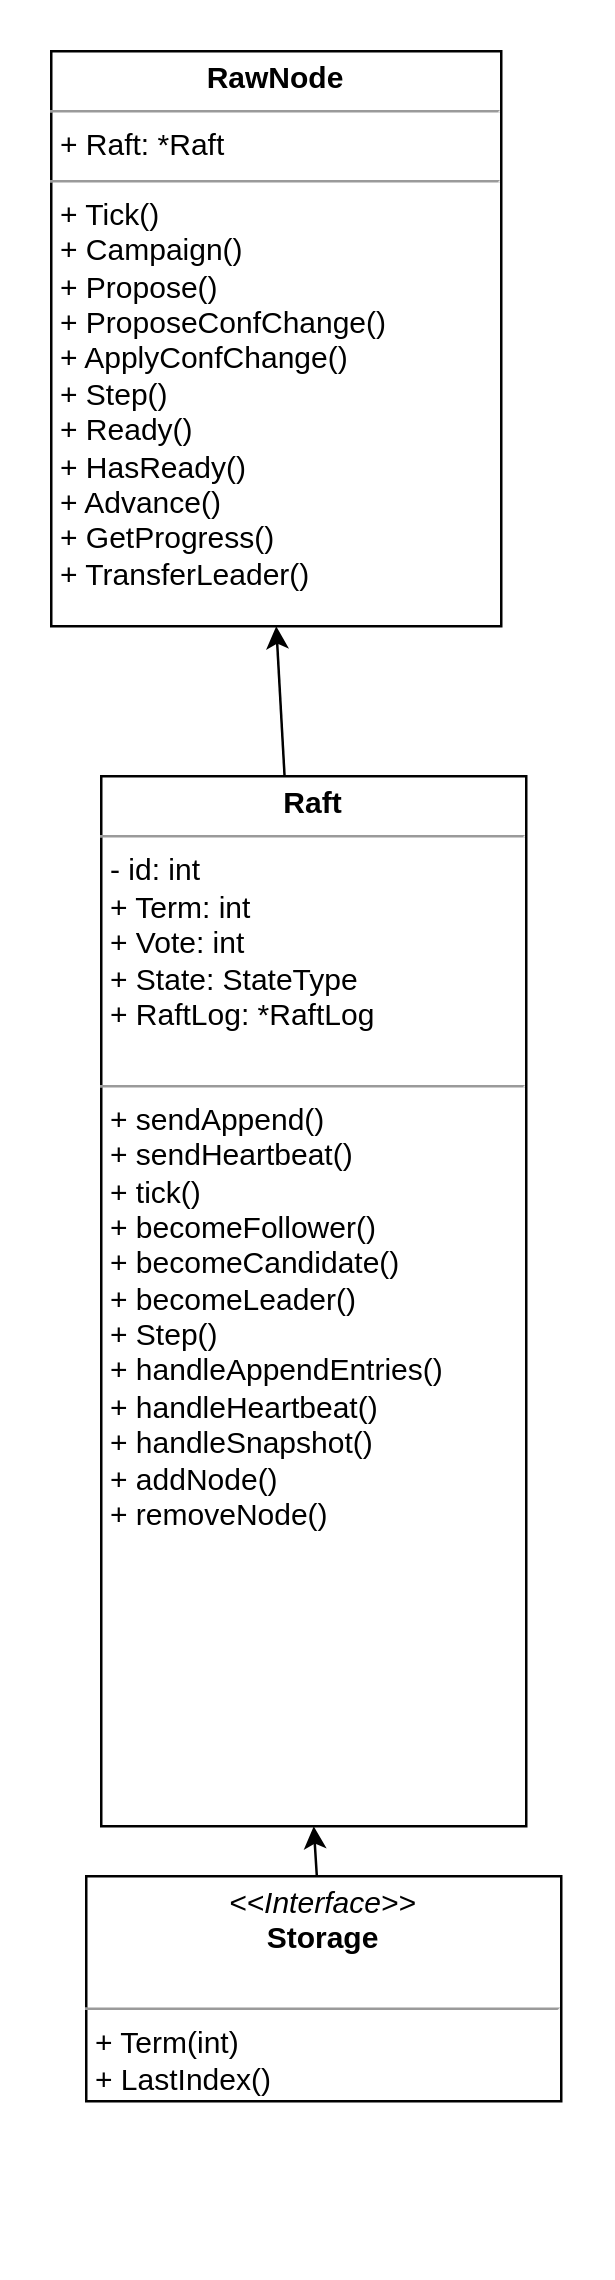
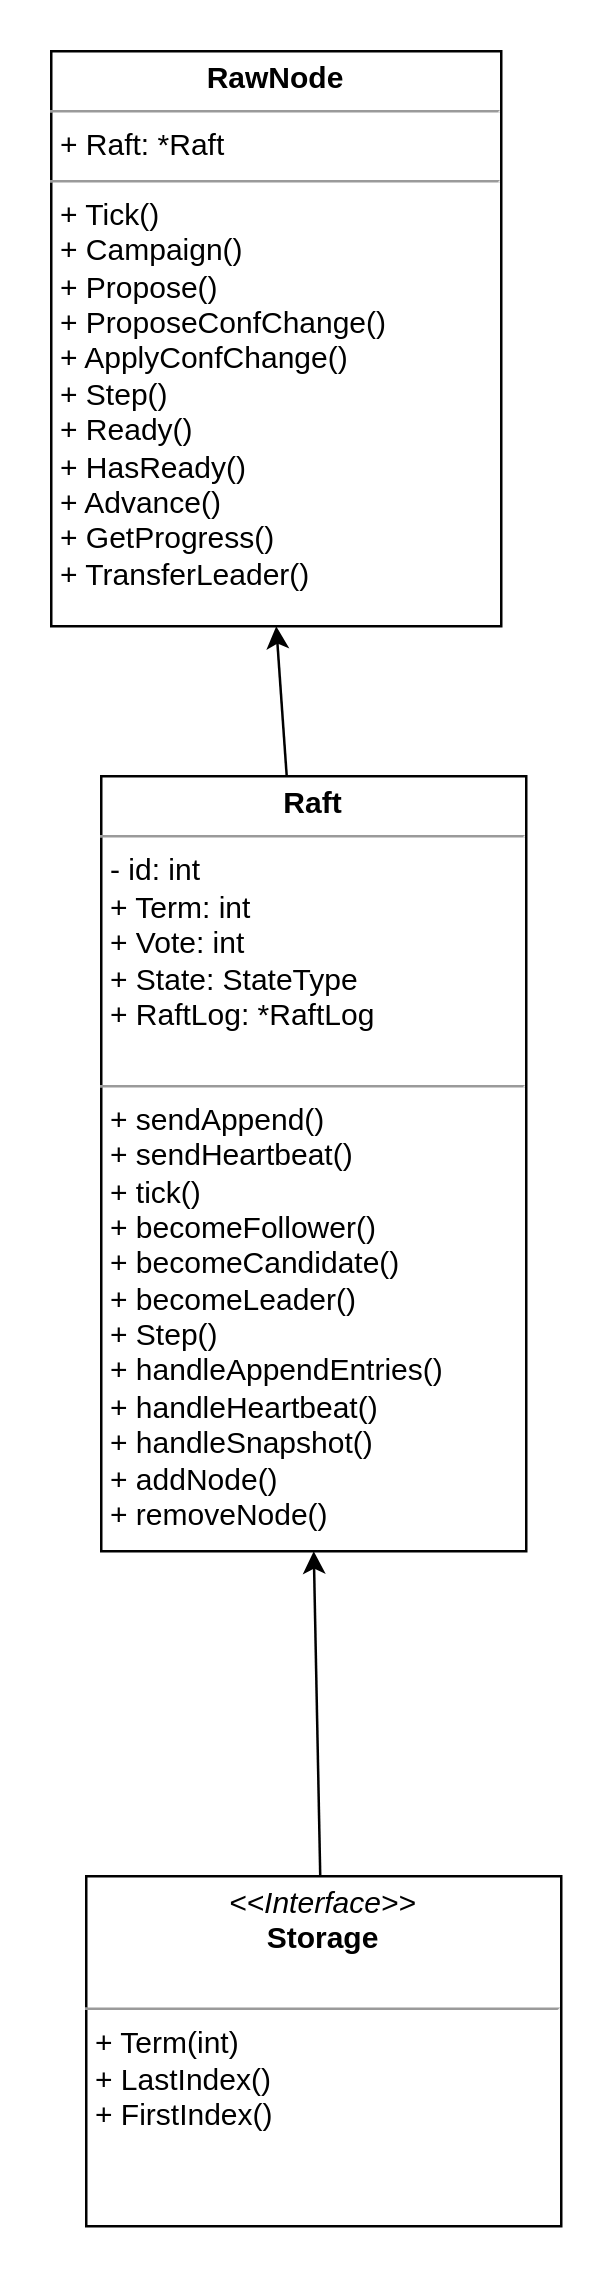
- <mxCell id="3" value="&lt;p style=&quot;margin: 0px ; margin-top: 4px ; text-align: center&quot;&gt;&lt;b&gt;Raft&lt;/b&gt;&lt;/p&gt;&lt;hr size=&quot;1&quot;&gt;&lt;p style=&quot;margin: 0px ; margin-left: 4px&quot;&gt;- id: int&lt;/p&gt;&lt;p style=&quot;margin: 0px ; margin-left: 4px&quot;&gt;+ Term: int&lt;/p&gt;&lt;p style=&quot;margin: 0px ; margin-left: 4px&quot;&gt;+ Vote: int&lt;/p&gt;&lt;p style=&quot;margin: 0px ; margin-left: 4px&quot;&gt;+ State: StateType&lt;/p&gt;&lt;p style=&quot;margin: 0px ; margin-left: 4px&quot;&gt;+ RaftLog: *RaftLog&lt;/p&gt;&lt;p style=&quot;margin: 0px ; margin-left: 4px&quot;&gt;&lt;br&gt;&lt;/p&gt;&lt;hr size=&quot;1&quot;&gt;&lt;p style=&quot;margin: 0px ; margin-left: 4px&quot;&gt;+ sendAppend()&lt;/p&gt;&lt;p style=&quot;margin: 0px ; margin-left: 4px&quot;&gt;+ sendHeartbeat()&lt;/p&gt;&lt;p style=&quot;margin: 0px ; margin-left: 4px&quot;&gt;+ tick()&lt;/p&gt;&lt;p style=&quot;margin: 0px ; margin-left: 4px&quot;&gt;+ becomeFollower()&lt;/p&gt;&lt;p style=&quot;margin: 0px ; margin-left: 4px&quot;&gt;+ becomeCandidate()&lt;/p&gt;&lt;p style=&quot;margin: 0px ; margin-left: 4px&quot;&gt;+ becomeLeader()&lt;/p&gt;&lt;p style=&quot;margin: 0px ; margin-left: 4px&quot;&gt;+ Step()&lt;/p&gt;&lt;p style=&quot;margin: 0px ; margin-left: 4px&quot;&gt;+ handleAppendEntries()&lt;/p&gt;&lt;p style=&quot;margin: 0px ; margin-left: 4px&quot;&gt;+ handleHeartbeat()&lt;/p&gt;&lt;p style=&quot;margin: 0px ; margin-left: 4px&quot;&gt;+ handleSnapshot()&lt;/p&gt;&lt;p style=&quot;margin: 0px ; margin-left: 4px&quot;&gt;+ addNode()&lt;/p&gt;&lt;p style=&quot;margin: 0px ; margin-left: 4px&quot;&gt;+ removeNode()&lt;/p&gt;" style="verticalAlign=top;align=left;overflow=fill;fontSize=12;fontFamily=Helvetica;html=1;" parent="1" vertex="1"><mxGeometry x="40" y="310" width="170" height="420" as="geometry" /></mxCell>
+ <mxCell id="3" value="&lt;p style=&quot;margin: 0px ; margin-top: 4px ; text-align: center&quot;&gt;&lt;b&gt;Raft&lt;/b&gt;&lt;/p&gt;&lt;hr size=&quot;1&quot;&gt;&lt;p style=&quot;margin: 0px ; margin-left: 4px&quot;&gt;- id: int&lt;/p&gt;&lt;p style=&quot;margin: 0px ; margin-left: 4px&quot;&gt;+ Term: int&lt;/p&gt;&lt;p style=&quot;margin: 0px ; margin-left: 4px&quot;&gt;+ Vote: int&lt;/p&gt;&lt;p style=&quot;margin: 0px ; margin-left: 4px&quot;&gt;+ State: StateType&lt;/p&gt;&lt;p style=&quot;margin: 0px ; margin-left: 4px&quot;&gt;+ RaftLog: *RaftLog&lt;/p&gt;&lt;p style=&quot;margin: 0px ; margin-left: 4px&quot;&gt;&lt;br&gt;&lt;/p&gt;&lt;hr size=&quot;1&quot;&gt;&lt;p style=&quot;margin: 0px ; margin-left: 4px&quot;&gt;+ sendAppend()&lt;/p&gt;&lt;p style=&quot;margin: 0px ; margin-left: 4px&quot;&gt;+ sendHeartbeat()&lt;/p&gt;&lt;p style=&quot;margin: 0px ; margin-left: 4px&quot;&gt;+ tick()&lt;/p&gt;&lt;p style=&quot;margin: 0px ; margin-left: 4px&quot;&gt;+ becomeFollower()&lt;/p&gt;&lt;p style=&quot;margin: 0px ; margin-left: 4px&quot;&gt;+ becomeCandidate()&lt;/p&gt;&lt;p style=&quot;margin: 0px ; margin-left: 4px&quot;&gt;+ becomeLeader()&lt;/p&gt;&lt;p style=&quot;margin: 0px ; margin-left: 4px&quot;&gt;+ Step()&lt;/p&gt;&lt;p style=&quot;margin: 0px ; margin-left: 4px&quot;&gt;+ handleAppendEntries()&lt;/p&gt;&lt;p style=&quot;margin: 0px ; margin-left: 4px&quot;&gt;+ handleHeartbeat()&lt;/p&gt;&lt;p style=&quot;margin: 0px ; margin-left: 4px&quot;&gt;+ handleSnapshot()&lt;/p&gt;&lt;p style=&quot;margin: 0px ; margin-left: 4px&quot;&gt;+ addNode()&lt;/p&gt;&lt;p style=&quot;margin: 0px ; margin-left: 4px&quot;&gt;+ removeNode()&lt;/p&gt;" style="verticalAlign=top;align=left;overflow=fill;fontSize=12;fontFamily=Helvetica;html=1;" parent="1" vertex="1"><mxGeometry x="40" y="310" width="170" height="310" as="geometry" /></mxCell>
- <mxCell id="6" value="&lt;p style=&quot;margin: 0px ; margin-top: 4px ; text-align: center&quot;&gt;&lt;i&gt;&amp;lt;&amp;lt;Interface&amp;gt;&amp;gt;&lt;/i&gt;&lt;br&gt;&lt;b&gt;Storage&lt;/b&gt;&lt;/p&gt;&lt;p style=&quot;margin: 0px ; margin-left: 4px&quot;&gt;&lt;br&gt;&lt;/p&gt;&lt;hr size=&quot;1&quot;&gt;&lt;p style=&quot;margin: 0px ; margin-left: 4px&quot;&gt;+ Term(int)&lt;br&gt;+ LastIndex()&lt;/p&gt;&lt;p style=&quot;margin: 0px ; margin-left: 4px&quot;&gt;+ FirstIndex()&lt;/p&gt;" style="verticalAlign=top;align=left;overflow=fill;fontSize=12;fontFamily=Helvetica;html=1;" vertex="1" parent="1"><mxGeometry x="34" y="750" width="190" height="90" as="geometry" /></mxCell>
+ <mxCell id="6" value="&lt;p style=&quot;margin: 0px ; margin-top: 4px ; text-align: center&quot;&gt;&lt;i&gt;&amp;lt;&amp;lt;Interface&amp;gt;&amp;gt;&lt;/i&gt;&lt;br&gt;&lt;b&gt;Storage&lt;/b&gt;&lt;/p&gt;&lt;p style=&quot;margin: 0px ; margin-left: 4px&quot;&gt;&lt;br&gt;&lt;/p&gt;&lt;hr size=&quot;1&quot;&gt;&lt;p style=&quot;margin: 0px ; margin-left: 4px&quot;&gt;+ Term(int)&lt;br&gt;+ LastIndex()&lt;/p&gt;&lt;p style=&quot;margin: 0px ; margin-left: 4px&quot;&gt;+ FirstIndex()&lt;/p&gt;" style="verticalAlign=top;align=left;overflow=fill;fontSize=12;fontFamily=Helvetica;html=1;" vertex="1" parent="1"><mxGeometry x="34" y="750" width="190" height="140" as="geometry" /></mxCell>
